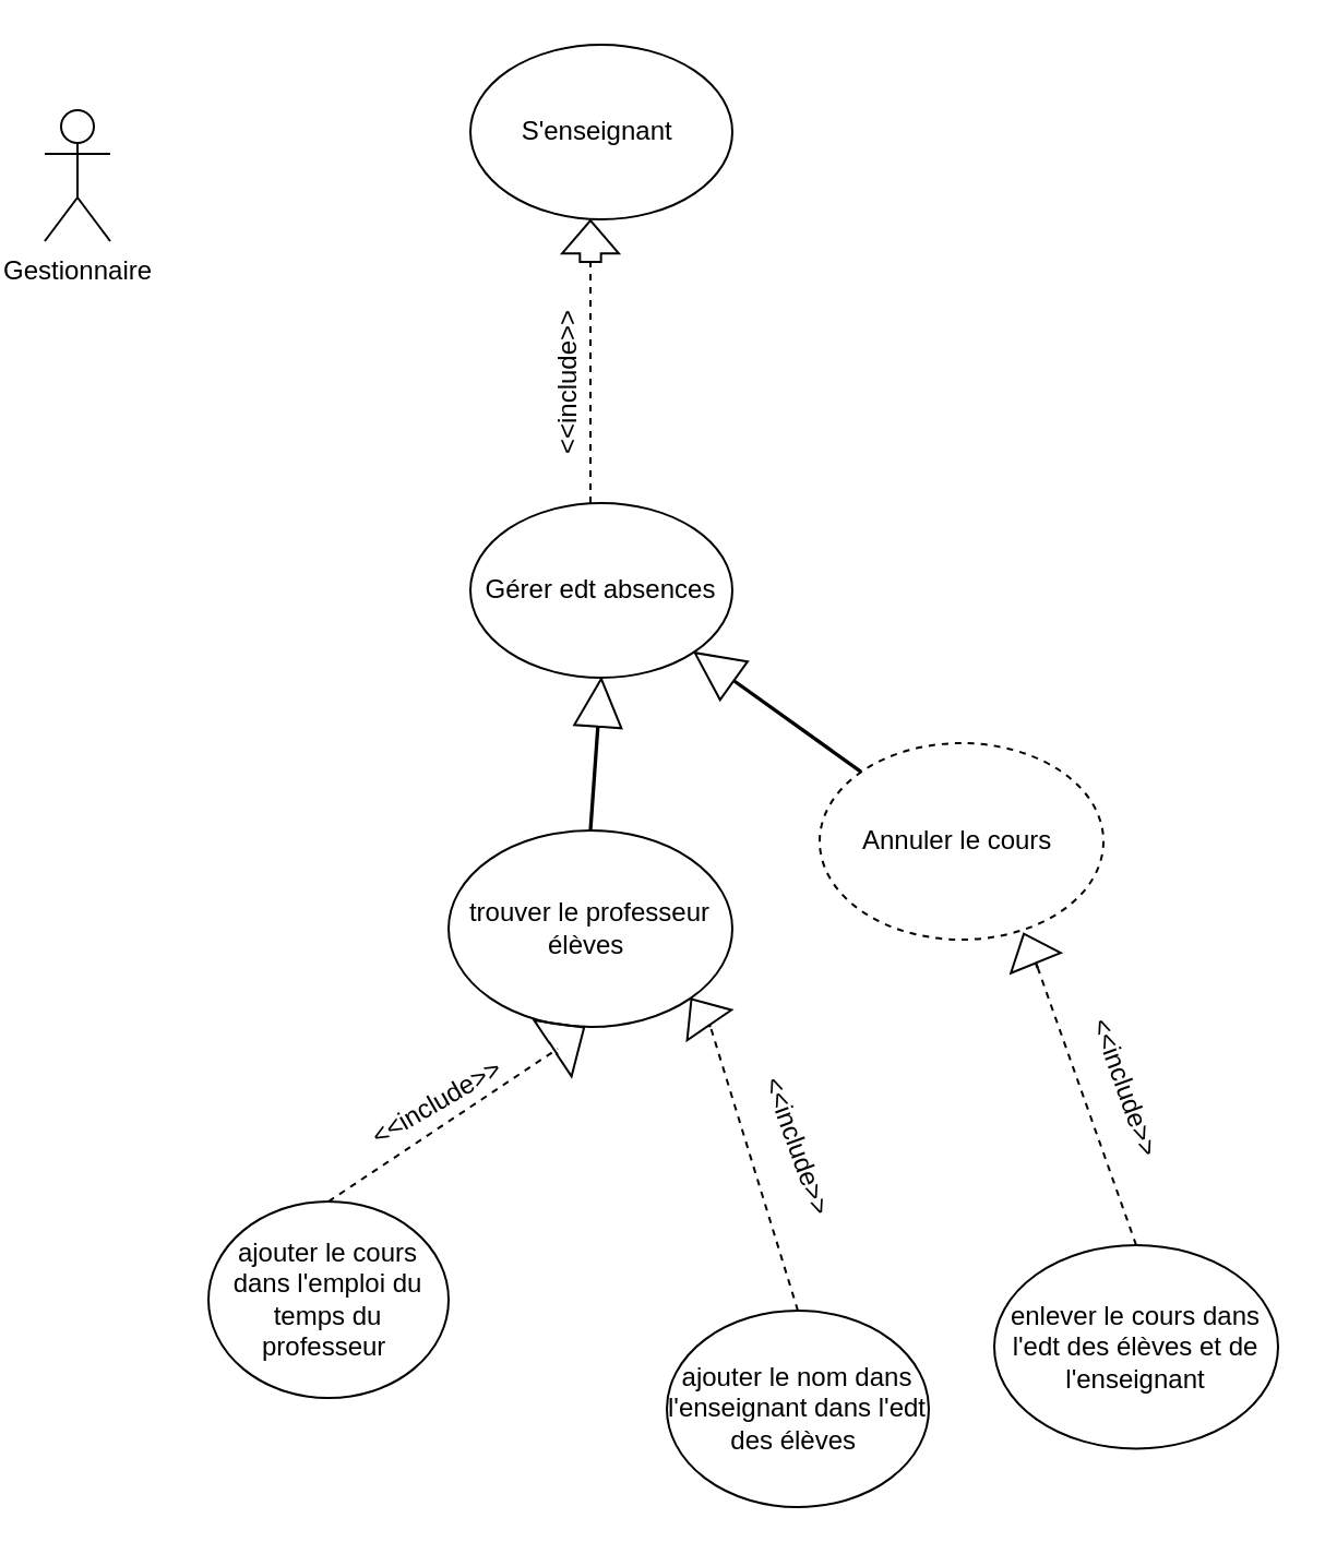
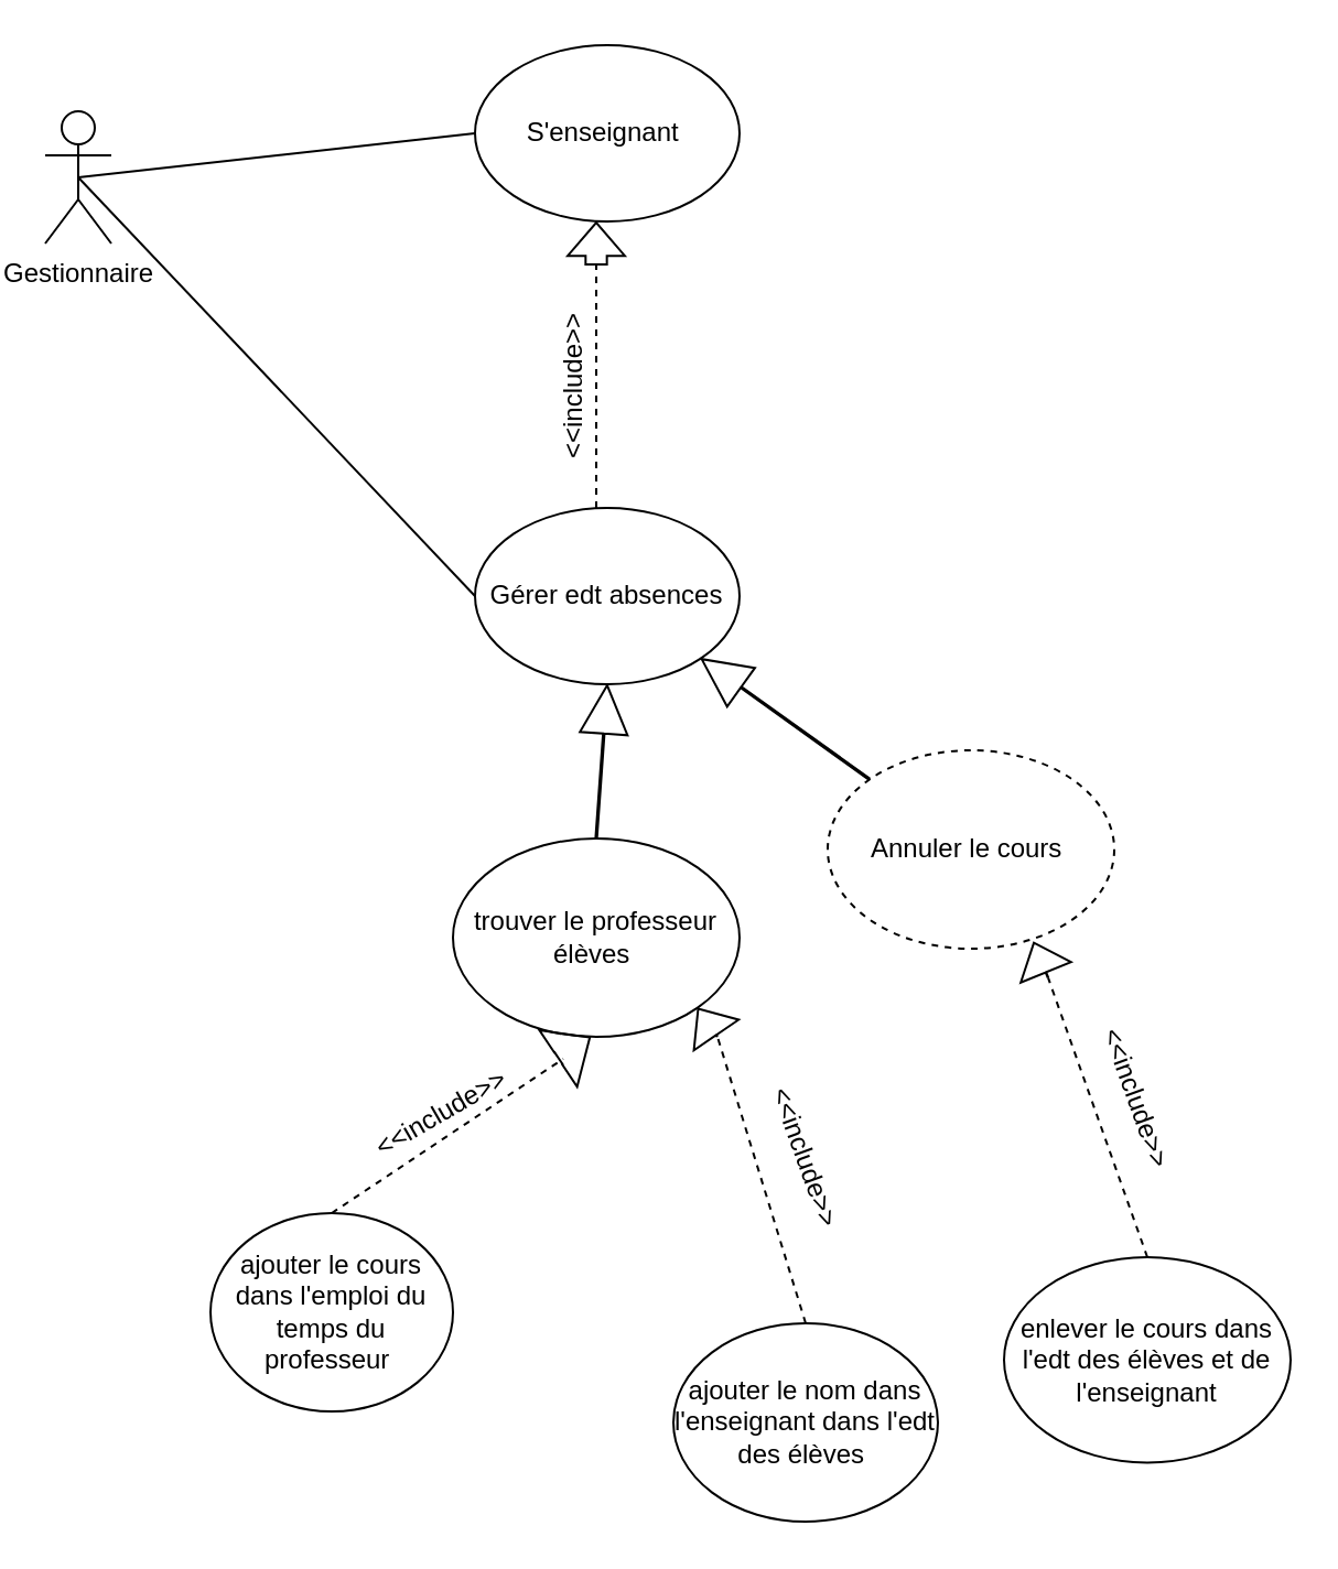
+ <mxCell id="8" value="" style="endArrow=none;html=1;rounded=0;entryX=0;entryY=0.5;entryDx=0;entryDy=0;exitX=0.5;exitY=0.5;exitDx=0;exitDy=0;exitPerimeter=0;" edge="1" parent="1" source="2" target="3"><mxGeometry width="50" height="50" relative="1" as="geometry"><mxPoint x="55" y="130" as="sourcePoint" /><mxPoint x="825" y="120" as="targetPoint" /></mxGeometry></mxCell>
+ <mxCell id="7" value="" style="endArrow=none;html=1;rounded=0;exitX=0.5;exitY=0.5;exitDx=0;exitDy=0;exitPerimeter=0;entryX=0;entryY=0.5;entryDx=0;entryDy=0;" edge="1" parent="1" source="2" target="4"><mxGeometry width="50" height="50" relative="1" as="geometry"><mxPoint x="775" y="170" as="sourcePoint" /><mxPoint x="825" y="120" as="targetPoint" /></mxGeometry></mxCell>
